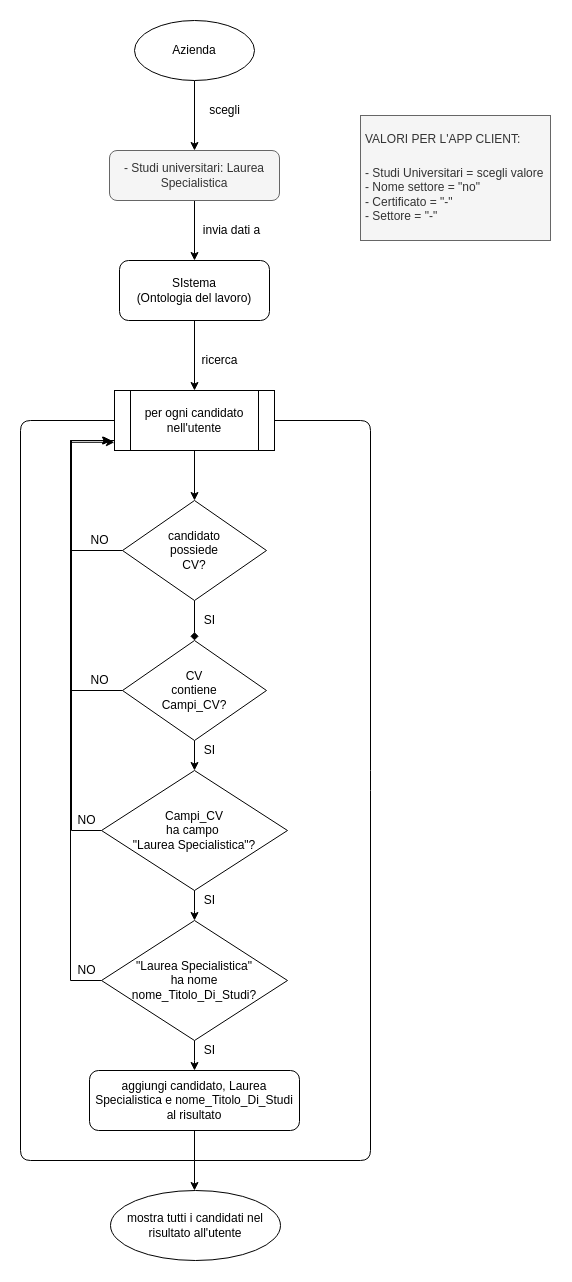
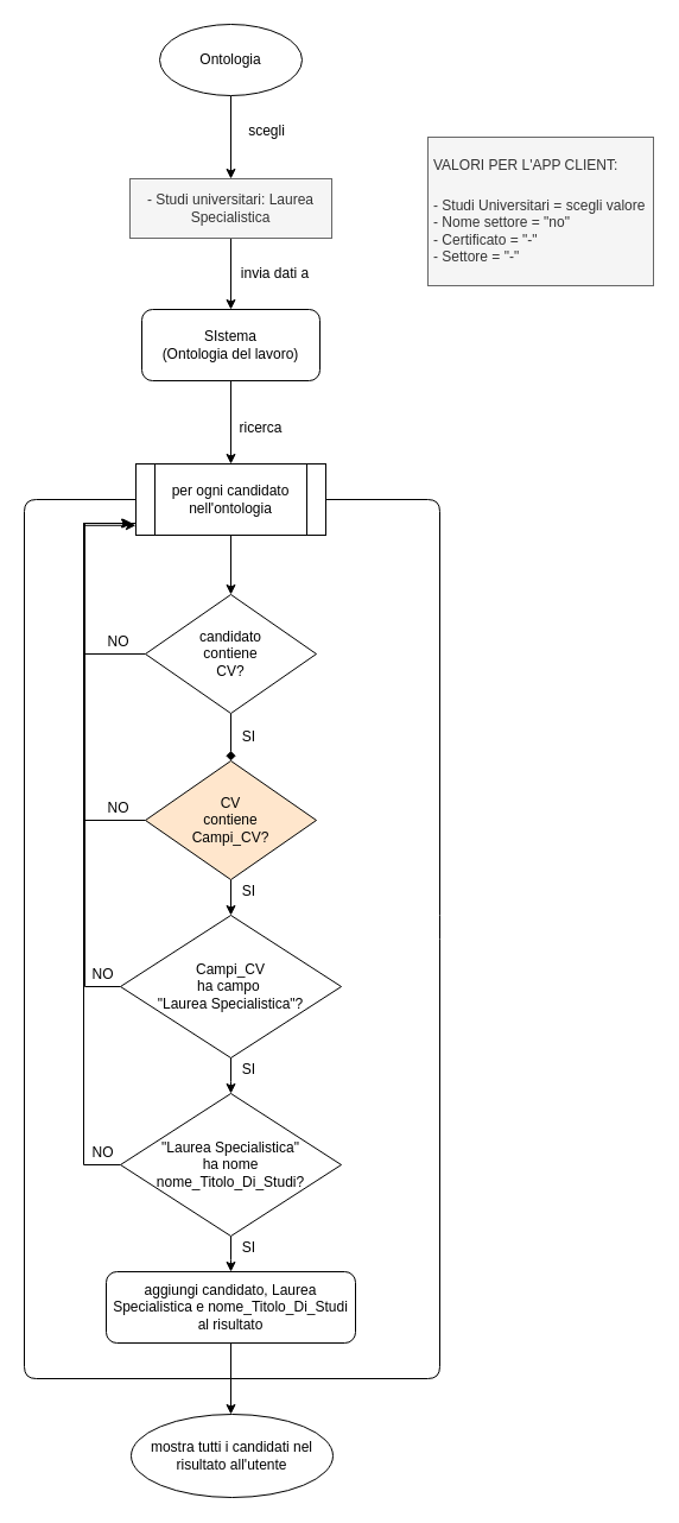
- <mxCell id="3" value="Azienda" style="ellipse;whiteSpace=wrap;html=1;" parent="1" vertex="1"><mxGeometry x="134" y="20" width="120" height="60" as="geometry" /></mxCell>
+ <mxCell id="3" value="Ontologia" style="ellipse;whiteSpace=wrap;html=1;" parent="1" vertex="1"><mxGeometry x="134" y="20" width="120" height="60" as="geometry" /></mxCell>
- <mxCell id="6" value="- Studi universitari: Laurea Specialistica" style="rounded=1;whiteSpace=wrap;html=1;fillColor=#f5f5f5;strokeColor=#666666;fontColor=#333333;" parent="1" vertex="1"><mxGeometry x="109" y="150" width="170" height="50" as="geometry" /></mxCell>
+ <mxCell id="6" value="- Studi universitari: Laurea Specialistica" style="whiteSpace=wrap;html=1;fillColor=#f5f5f5;strokeColor=#666666;fontColor=#333333;rounded=0;" parent="1" vertex="1"><mxGeometry x="109" y="150" width="170" height="50" as="geometry" /></mxCell>
- <mxCell id="15" value="per ogni candidato nell'utente" style="shape=process;whiteSpace=wrap;html=1;backgroundOutline=1;" parent="1" vertex="1"><mxGeometry x="114" y="390" width="160" height="60" as="geometry" /></mxCell>
+ <mxCell id="15" value="per ogni candidato nell'ontologia" style="shape=process;whiteSpace=wrap;html=1;backgroundOutline=1;" parent="1" vertex="1"><mxGeometry x="114" y="390" width="160" height="60" as="geometry" /></mxCell>
- <mxCell id="9" value="candidato &lt;br&gt;possiede &lt;br&gt;CV?" style="rhombus;whiteSpace=wrap;html=1;" parent="1" vertex="1"><mxGeometry x="122" y="500" width="144" height="100" as="geometry" /></mxCell>
+ <mxCell id="9" value="candidato &lt;br&gt;contiene &lt;br&gt;CV?" style="rhombus;whiteSpace=wrap;html=1;" parent="1" vertex="1"><mxGeometry x="122" y="500" width="144" height="100" as="geometry" /></mxCell>
- <mxCell id="20" value="&lt;span&gt;CV &lt;br&gt;contiene &lt;br&gt;Campi_CV?&lt;/span&gt;" style="rhombus;whiteSpace=wrap;html=1;" parent="1" vertex="1"><mxGeometry x="122" y="640" width="144" height="100" as="geometry" /></mxCell>
+ <mxCell id="20" value="&lt;span&gt;CV &lt;br&gt;contiene &lt;br&gt;Campi_CV?&lt;/span&gt;" style="rhombus;whiteSpace=wrap;html=1;fillColor=#ffe6cc;" parent="1" vertex="1"><mxGeometry x="122" y="640" width="144" height="100" as="geometry" /></mxCell>
